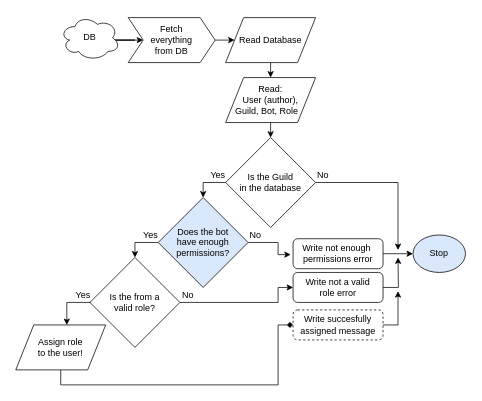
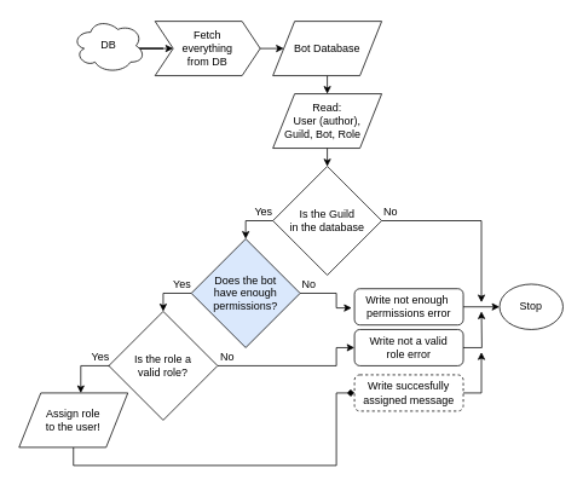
- <mxCell id="3" value="Read Database" style="shape=parallelogram;perimeter=parallelogramPerimeter;whiteSpace=wrap;html=1;" vertex="1" parent="1"><mxGeometry x="300" y="23" width="120" height="60" as="geometry" /></mxCell>
+ <mxCell id="3" value="Bot Database" style="shape=parallelogram;perimeter=parallelogramPerimeter;whiteSpace=wrap;html=1;" vertex="1" parent="1"><mxGeometry x="300" y="23" width="120" height="60" as="geometry" /></mxCell>
- <mxCell id="12" value="Stop" style="ellipse;whiteSpace=wrap;html=1;fillColor=#dae8fc;" vertex="1" parent="1"><mxGeometry x="550" y="313" width="70" height="50" as="geometry" /></mxCell>
+ <mxCell id="12" value="Stop" style="ellipse;whiteSpace=wrap;html=1;" vertex="1" parent="1"><mxGeometry x="550" y="313" width="70" height="50" as="geometry" /></mxCell>
- <mxCell id="25" value="Is the from a&lt;br&gt;valid role?" style="rhombus;whiteSpace=wrap;html=1;" vertex="1" parent="1"><mxGeometry x="119" y="343" width="120" height="120" as="geometry" /></mxCell>
+ <mxCell id="25" value="Is the role a&lt;br&gt;valid role?" style="rhombus;whiteSpace=wrap;html=1;" vertex="1" parent="1"><mxGeometry x="119" y="343" width="120" height="120" as="geometry" /></mxCell>
